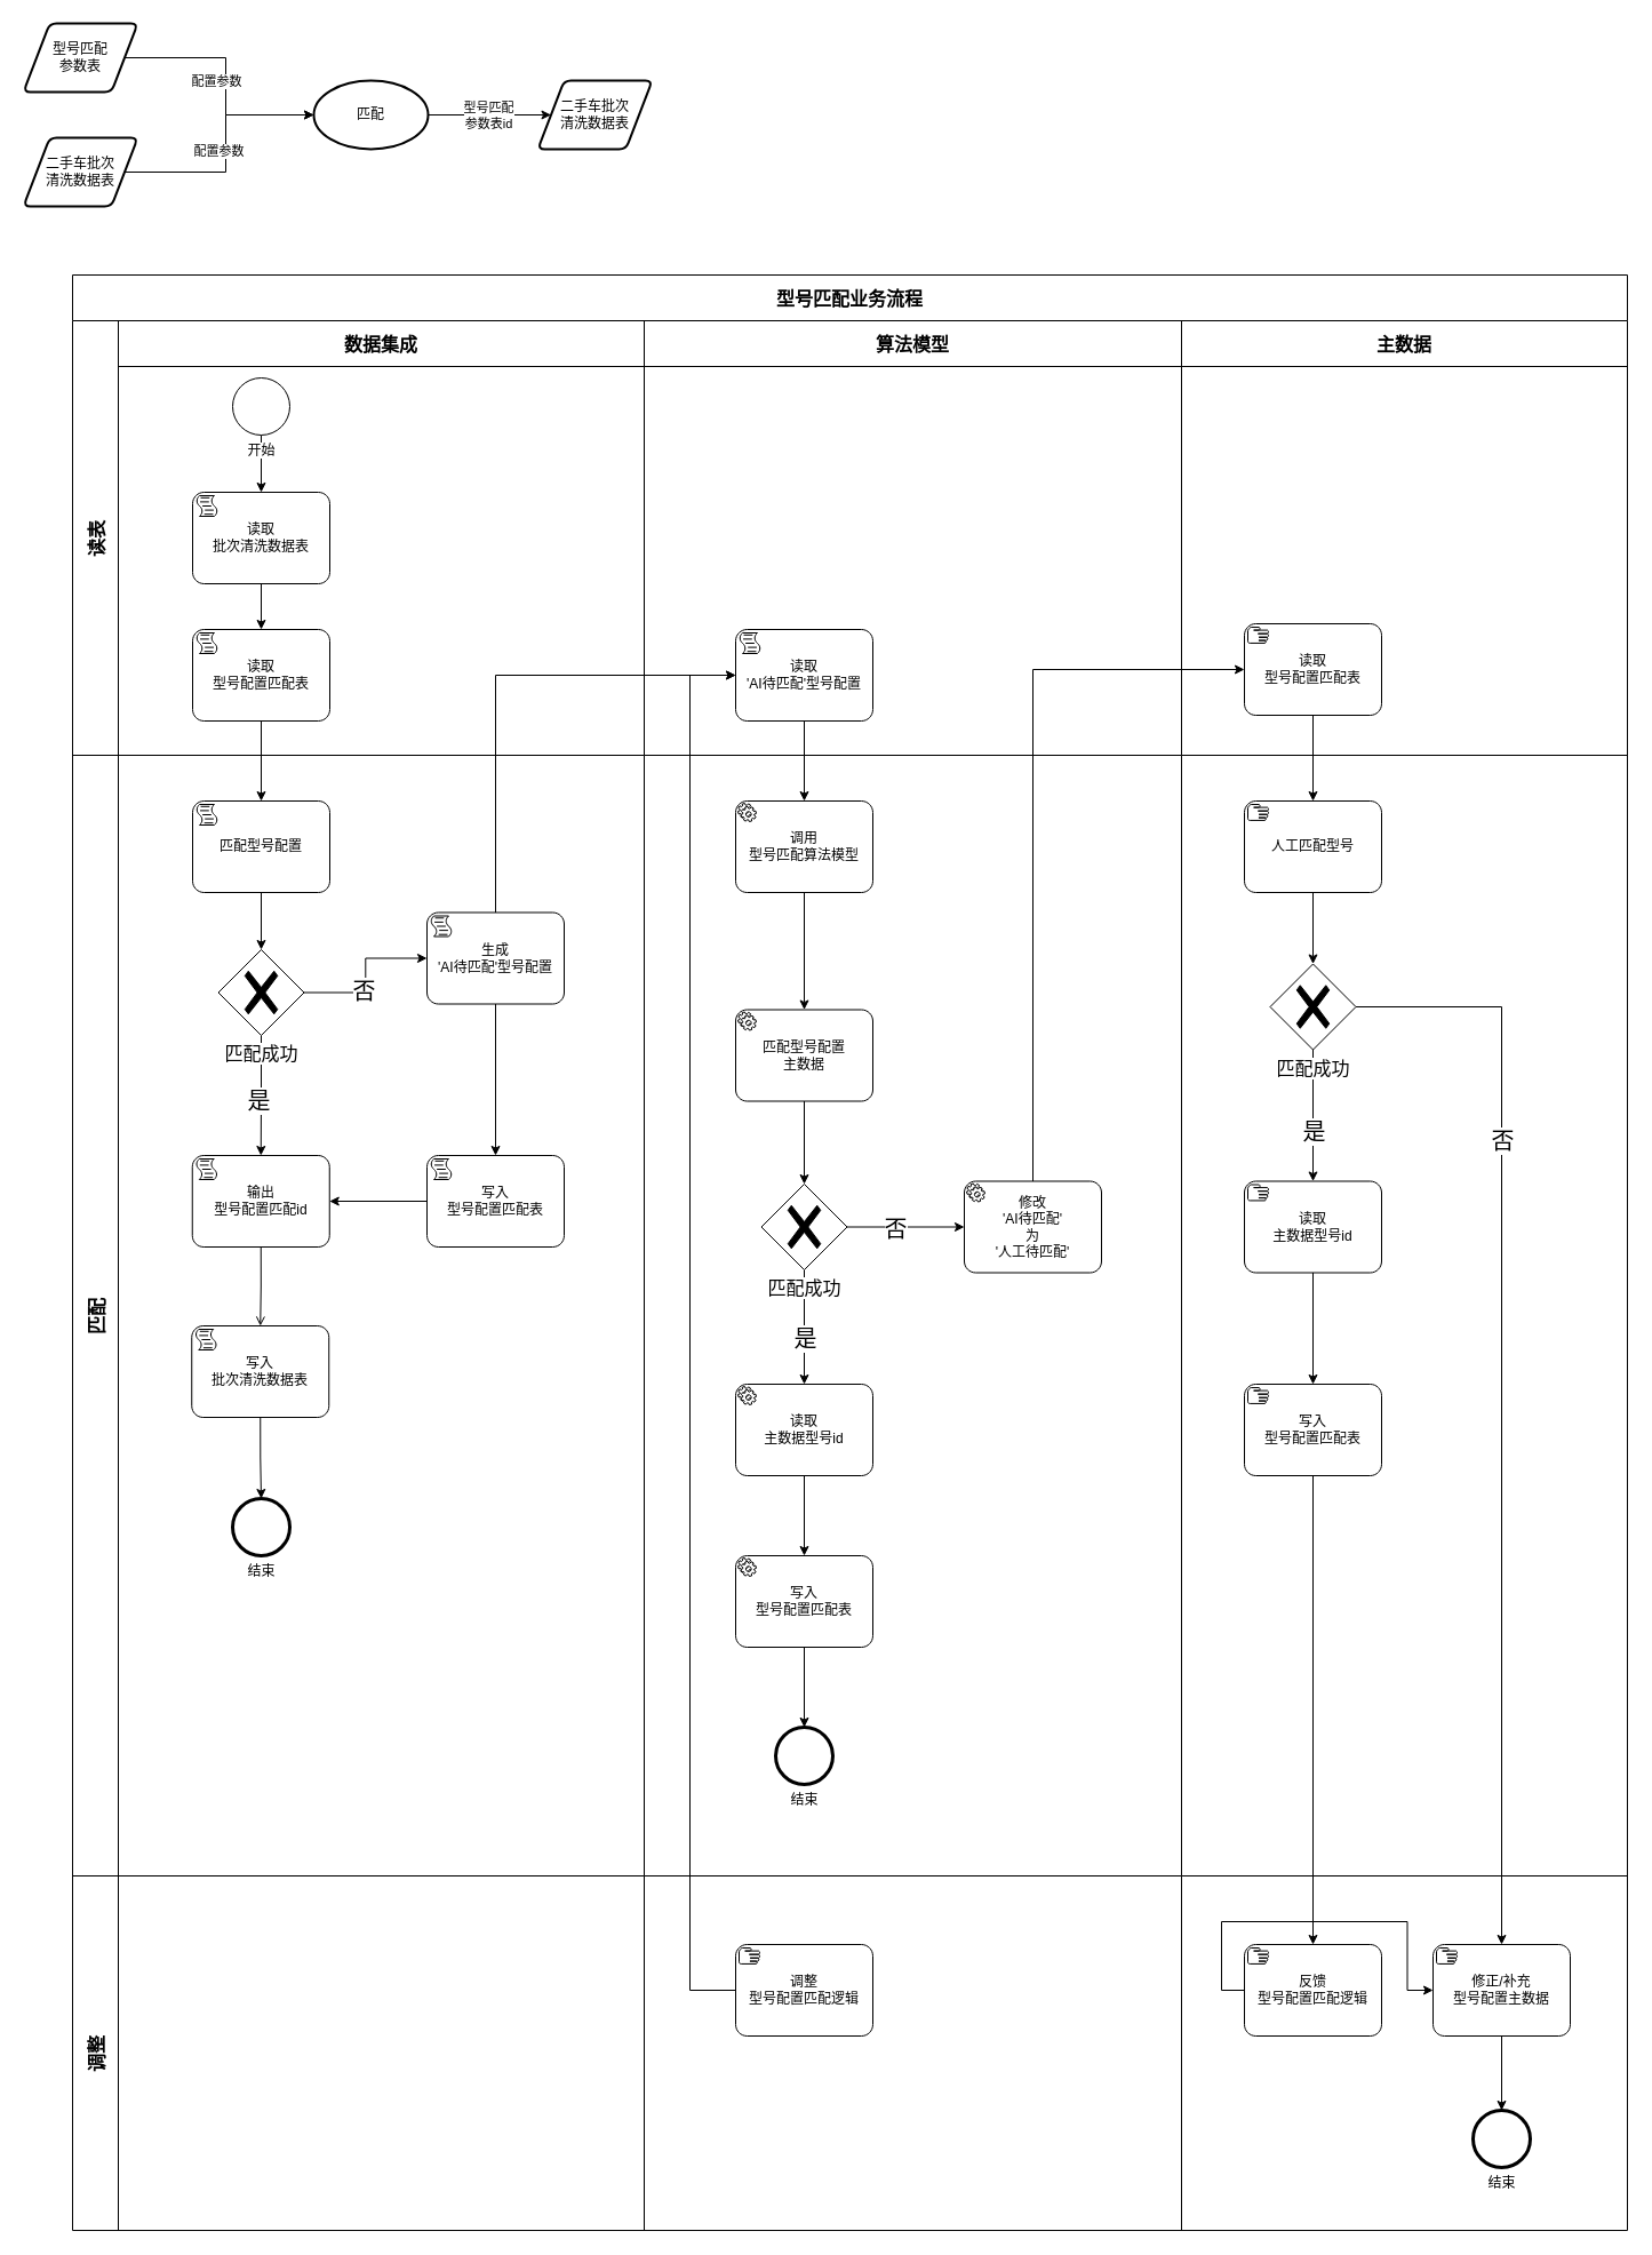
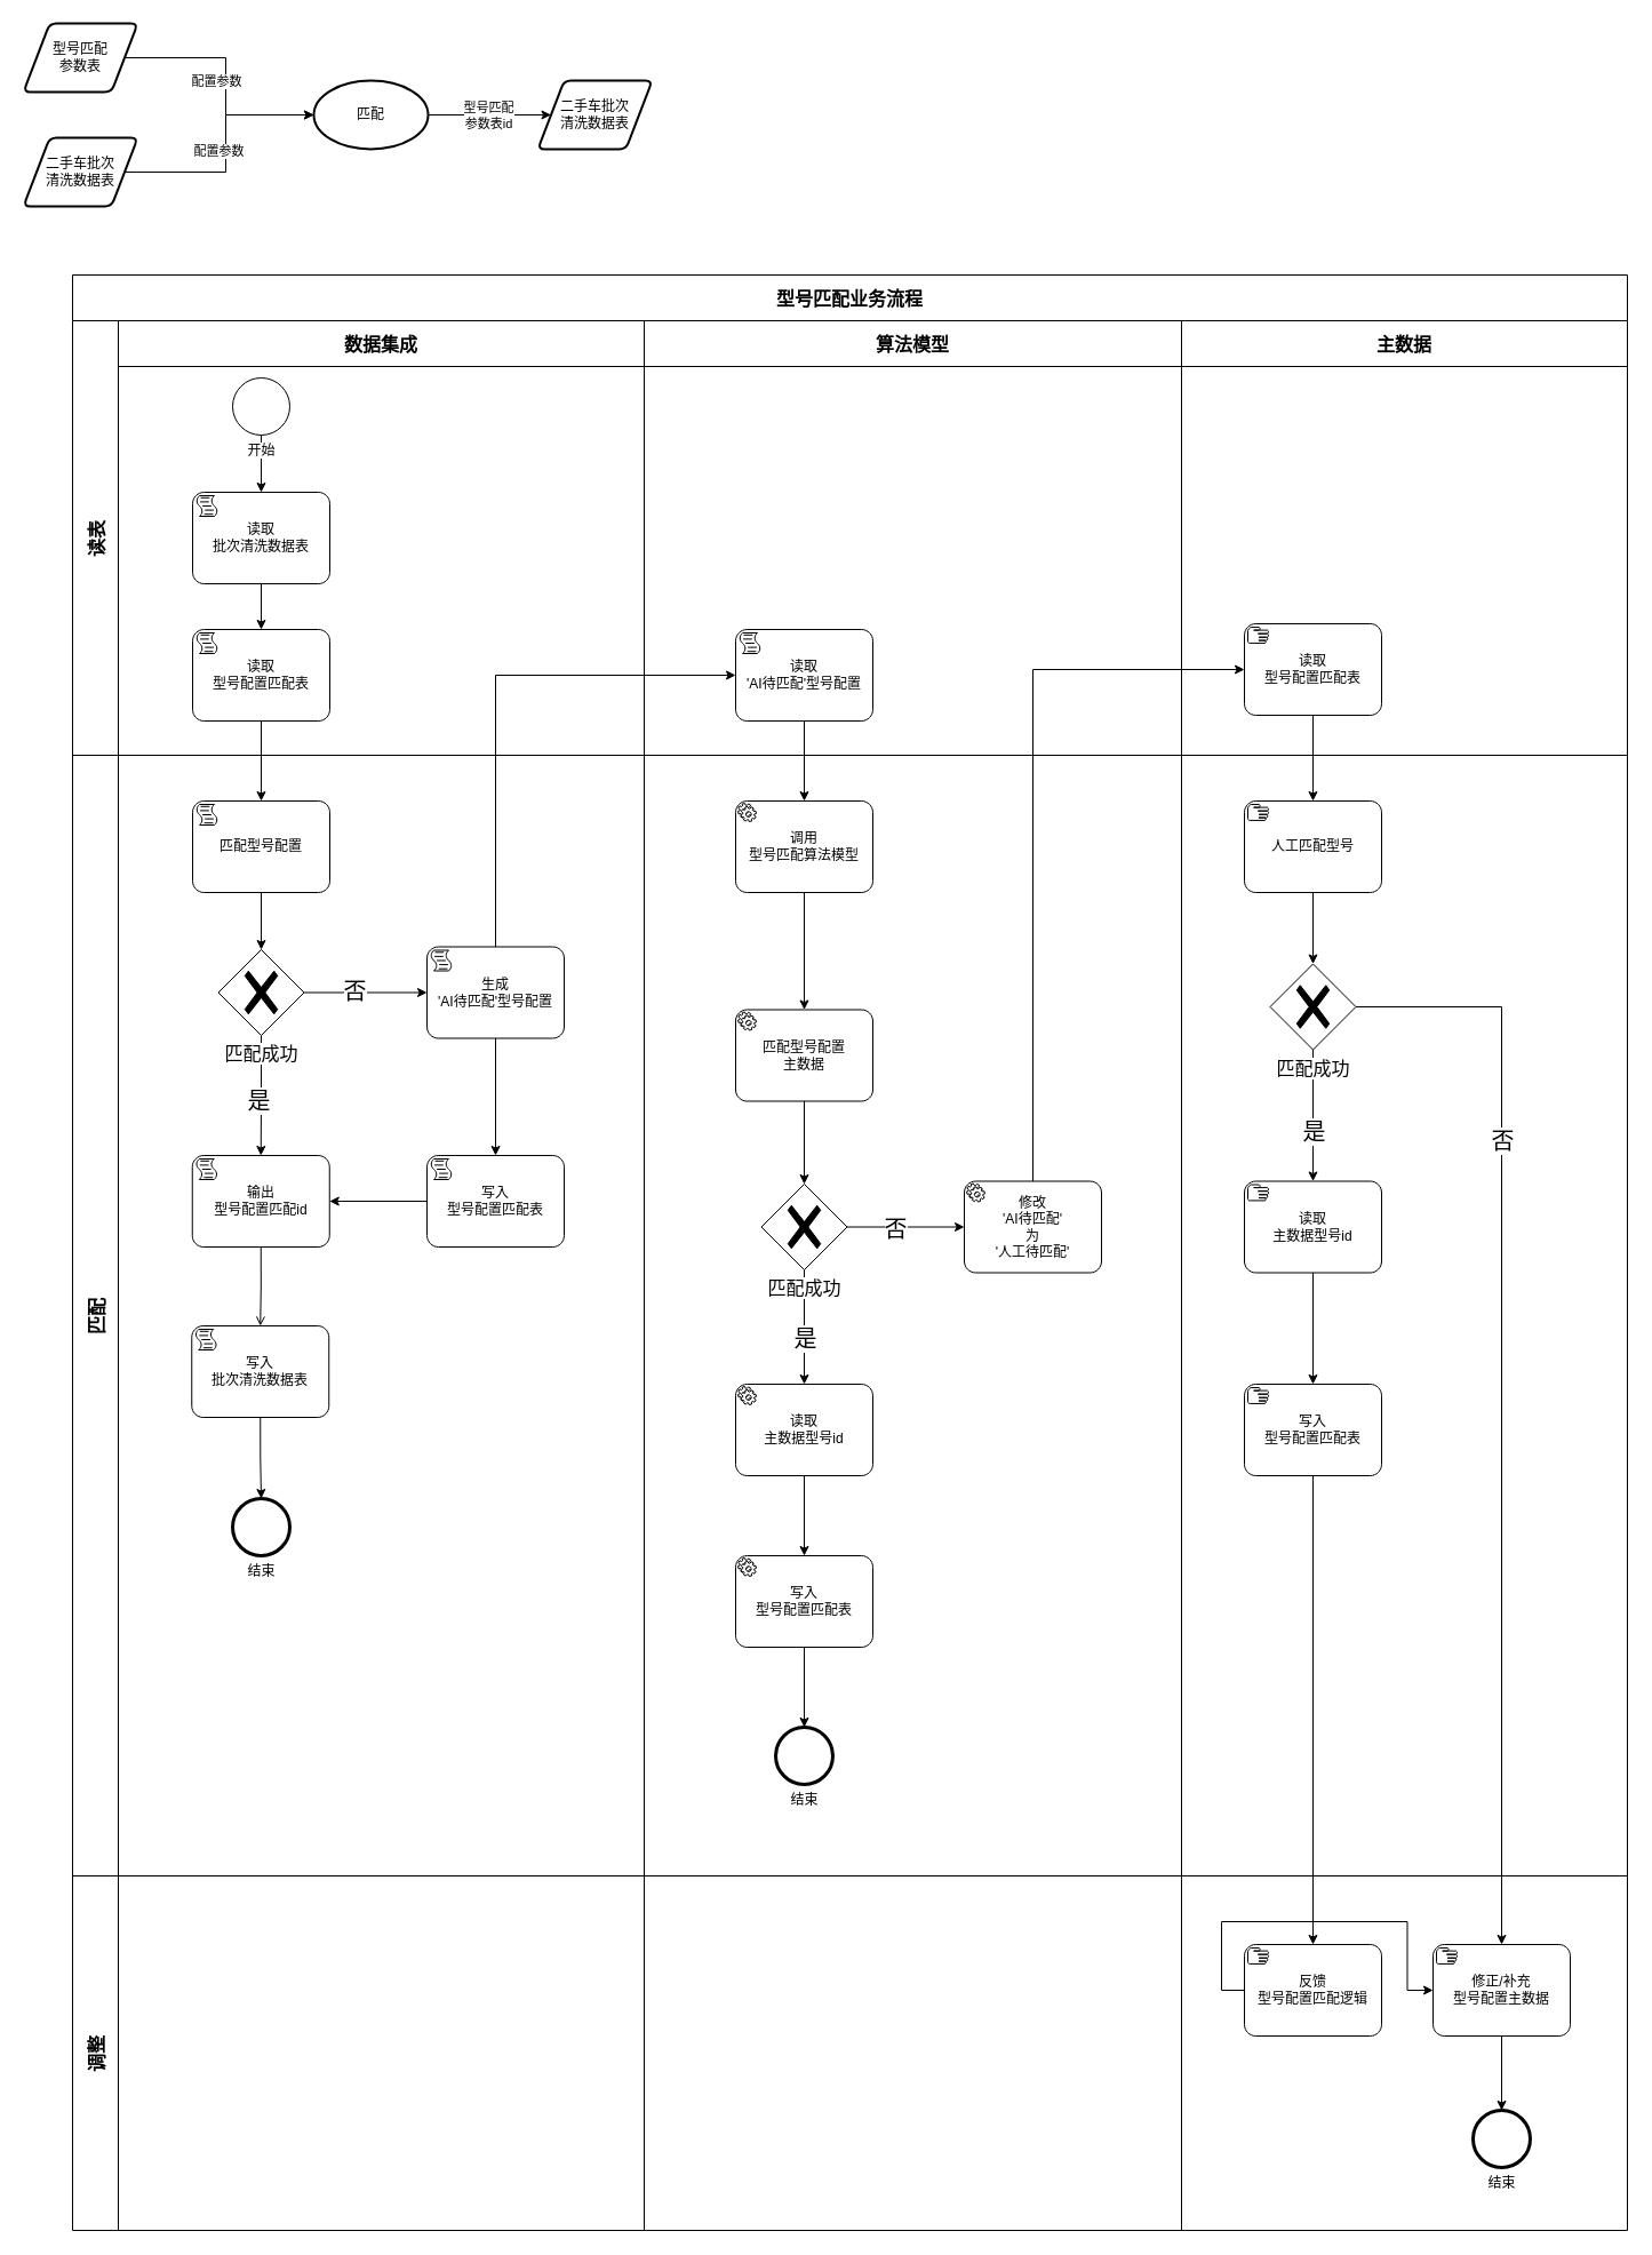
- <mxCell id="40" value="生成&lt;br&gt;'AI待匹配'型号配置" style="points=[[0.25,0,0],[0.5,0,0],[0.75,0,0],[1,0.25,0],[1,0.5,0],[1,0.75,0],[0.75,1,0],[0.5,1,0],[0.25,1,0],[0,0.75,0],[0,0.5,0],[0,0.25,0]];shape=mxgraph.bpmn.task;whiteSpace=wrap;rectStyle=rounded;size=10;html=1;container=1;expand=0;collapsible=0;taskMarker=script;" vertex="1" parent="25"><mxGeometry x="270" y="137.5" width="120" height="80" as="geometry" /></mxCell>
+ <mxCell id="40" value="生成&lt;br&gt;'AI待匹配'型号配置" style="points=[[0.25,0,0],[0.5,0,0],[0.75,0,0],[1,0.25,0],[1,0.5,0],[1,0.75,0],[0.75,1,0],[0.5,1,0],[0.25,1,0],[0,0.75,0],[0,0.5,0],[0,0.25,0]];shape=mxgraph.bpmn.task;whiteSpace=wrap;rectStyle=rounded;size=10;html=1;container=1;expand=0;collapsible=0;taskMarker=script;" vertex="1" parent="25"><mxGeometry x="270" y="167.5" width="120" height="80" as="geometry" /></mxCell>
- <mxCell id="88" style="edgeStyle=orthogonalEdgeStyle;rounded=0;orthogonalLoop=1;jettySize=auto;html=1;exitX=0;exitY=0.5;exitDx=0;exitDy=0;exitPerimeter=0;entryX=0;entryY=0.5;entryDx=0;entryDy=0;entryPerimeter=0;" edge="1" parent="12" source="73" target="21"><mxGeometry relative="1" as="geometry"><Array as="points"><mxPoint x="540" y="1500" /><mxPoint x="540" y="350" /></Array></mxGeometry></mxCell>
- <mxCell id="73" value="调整&lt;br&gt;型号配置匹配逻辑" style="points=[[0.25,0,0],[0.5,0,0],[0.75,0,0],[1,0.25,0],[1,0.5,0],[1,0.75,0],[0.75,1,0],[0.5,1,0],[0.25,1,0],[0,0.75,0],[0,0.5,0],[0,0.25,0]];shape=mxgraph.bpmn.task;whiteSpace=wrap;rectStyle=rounded;size=10;html=1;container=1;expand=0;collapsible=0;taskMarker=manual;" vertex="1" parent="72"><mxGeometry x="80" y="60" width="120" height="80" as="geometry" /></mxCell>
